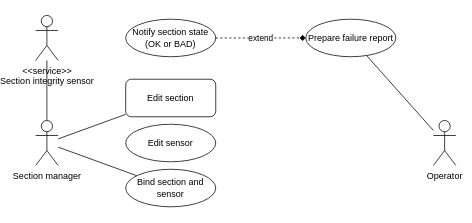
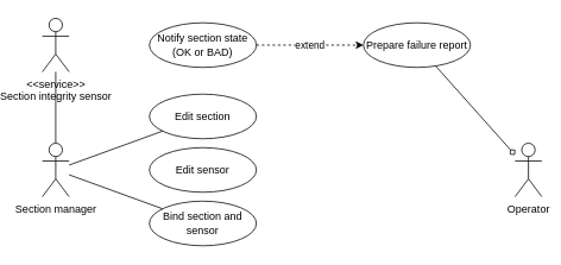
- <mxCell id="12" value="extend" style="endArrow=diamond;html=1;exitX=1;exitY=0.5;exitDx=0;exitDy=0;dashed=1;" edge="1" parent="1" source="3" target="14"><mxGeometry width="50" height="50" relative="1" as="geometry"><mxPoint x="330" y="85" as="sourcePoint" /><mxPoint x="380" y="50" as="targetPoint" /></mxGeometry></mxCell>
+ <mxCell id="12" value="extend" style="endArrow=classic;html=1;exitX=1;exitY=0.5;exitDx=0;exitDy=0;dashed=1;" edge="1" parent="1" source="3" target="14"><mxGeometry width="50" height="50" relative="1" as="geometry"><mxPoint x="330" y="85" as="sourcePoint" /><mxPoint x="380" y="50" as="targetPoint" /></mxGeometry></mxCell>
- <mxCell id="8" value="Edit section" style="whiteSpace=wrap;html=1;rounded=1;" vertex="1" parent="1"><mxGeometry x="140" y="105" width="120" height="50" as="geometry" /></mxCell>
+ <mxCell id="8" value="Edit section" style="ellipse;whiteSpace=wrap;html=1;" vertex="1" parent="1"><mxGeometry x="140" y="105" width="120" height="50" as="geometry" /></mxCell>
- <mxCell id="13" style="edgeStyle=none;rounded=0;orthogonalLoop=1;jettySize=auto;html=1;endArrow=none;endFill=0;" edge="1" parent="1" source="14" target="11"><mxGeometry relative="1" as="geometry" /></mxCell>
+ <mxCell id="13" style="edgeStyle=none;rounded=0;orthogonalLoop=1;jettySize=auto;html=1;endArrow=diamond;endFill=0;" edge="1" parent="1" source="14" target="11"><mxGeometry relative="1" as="geometry" /></mxCell>
